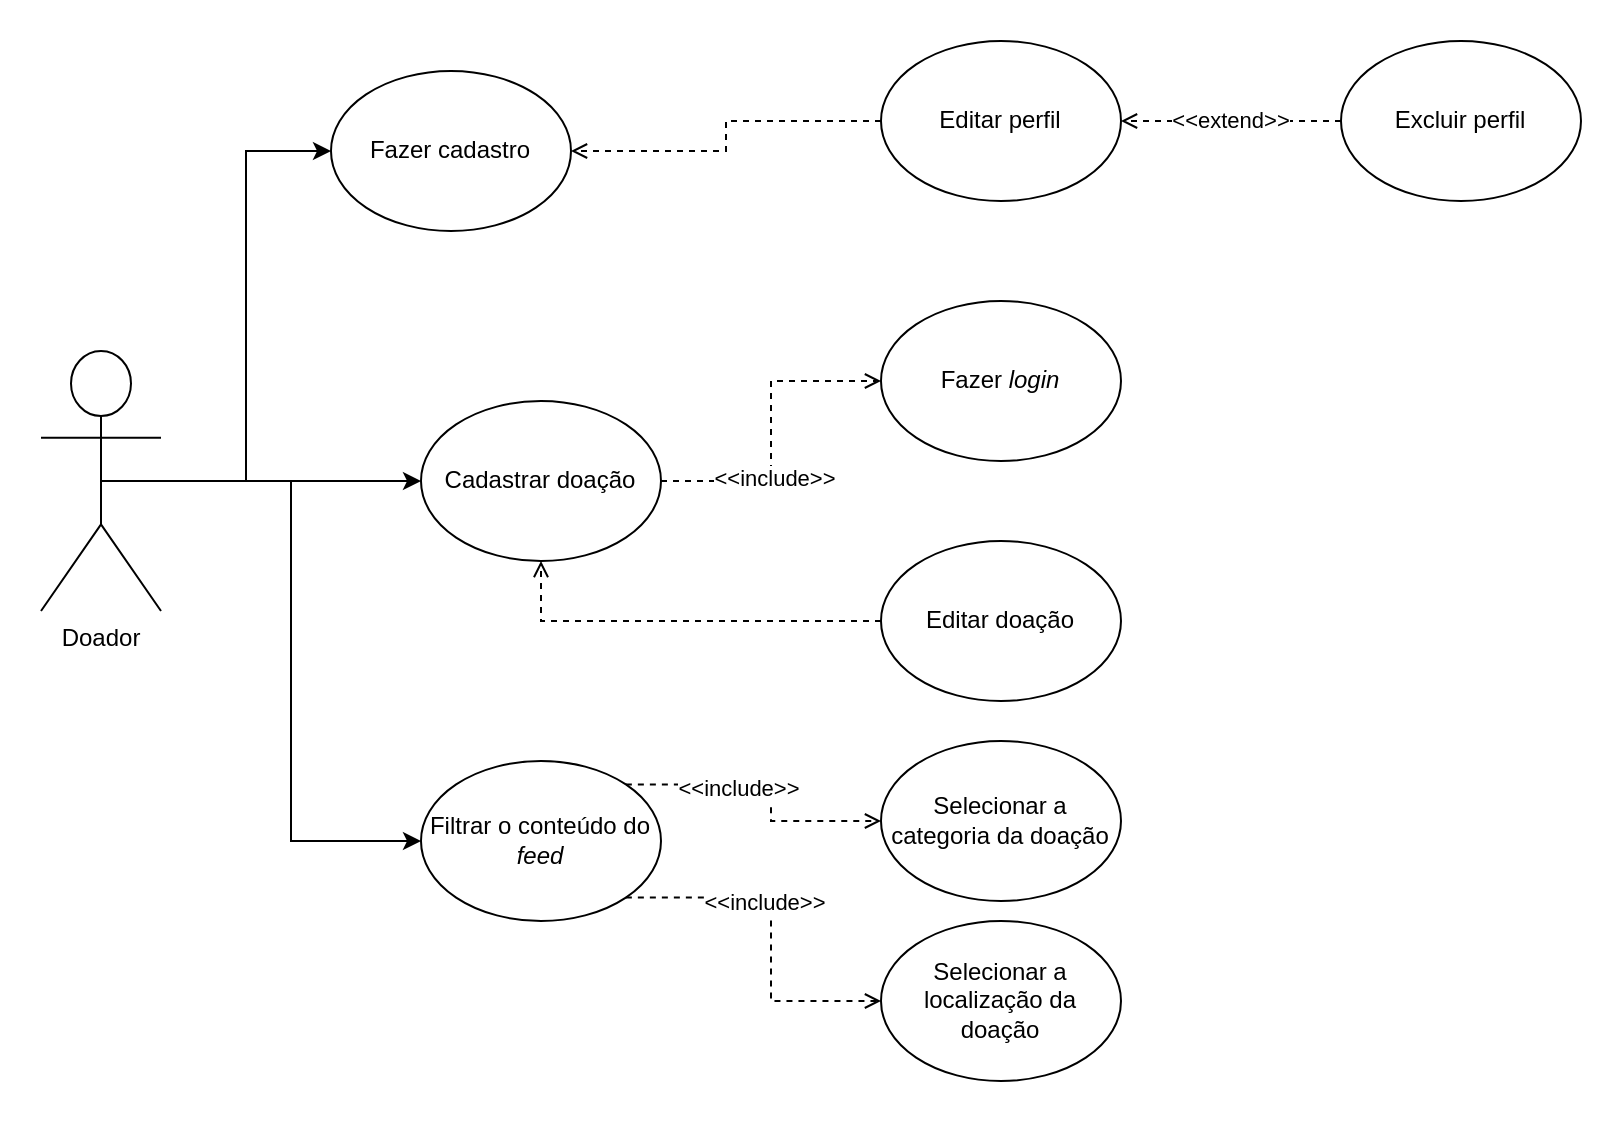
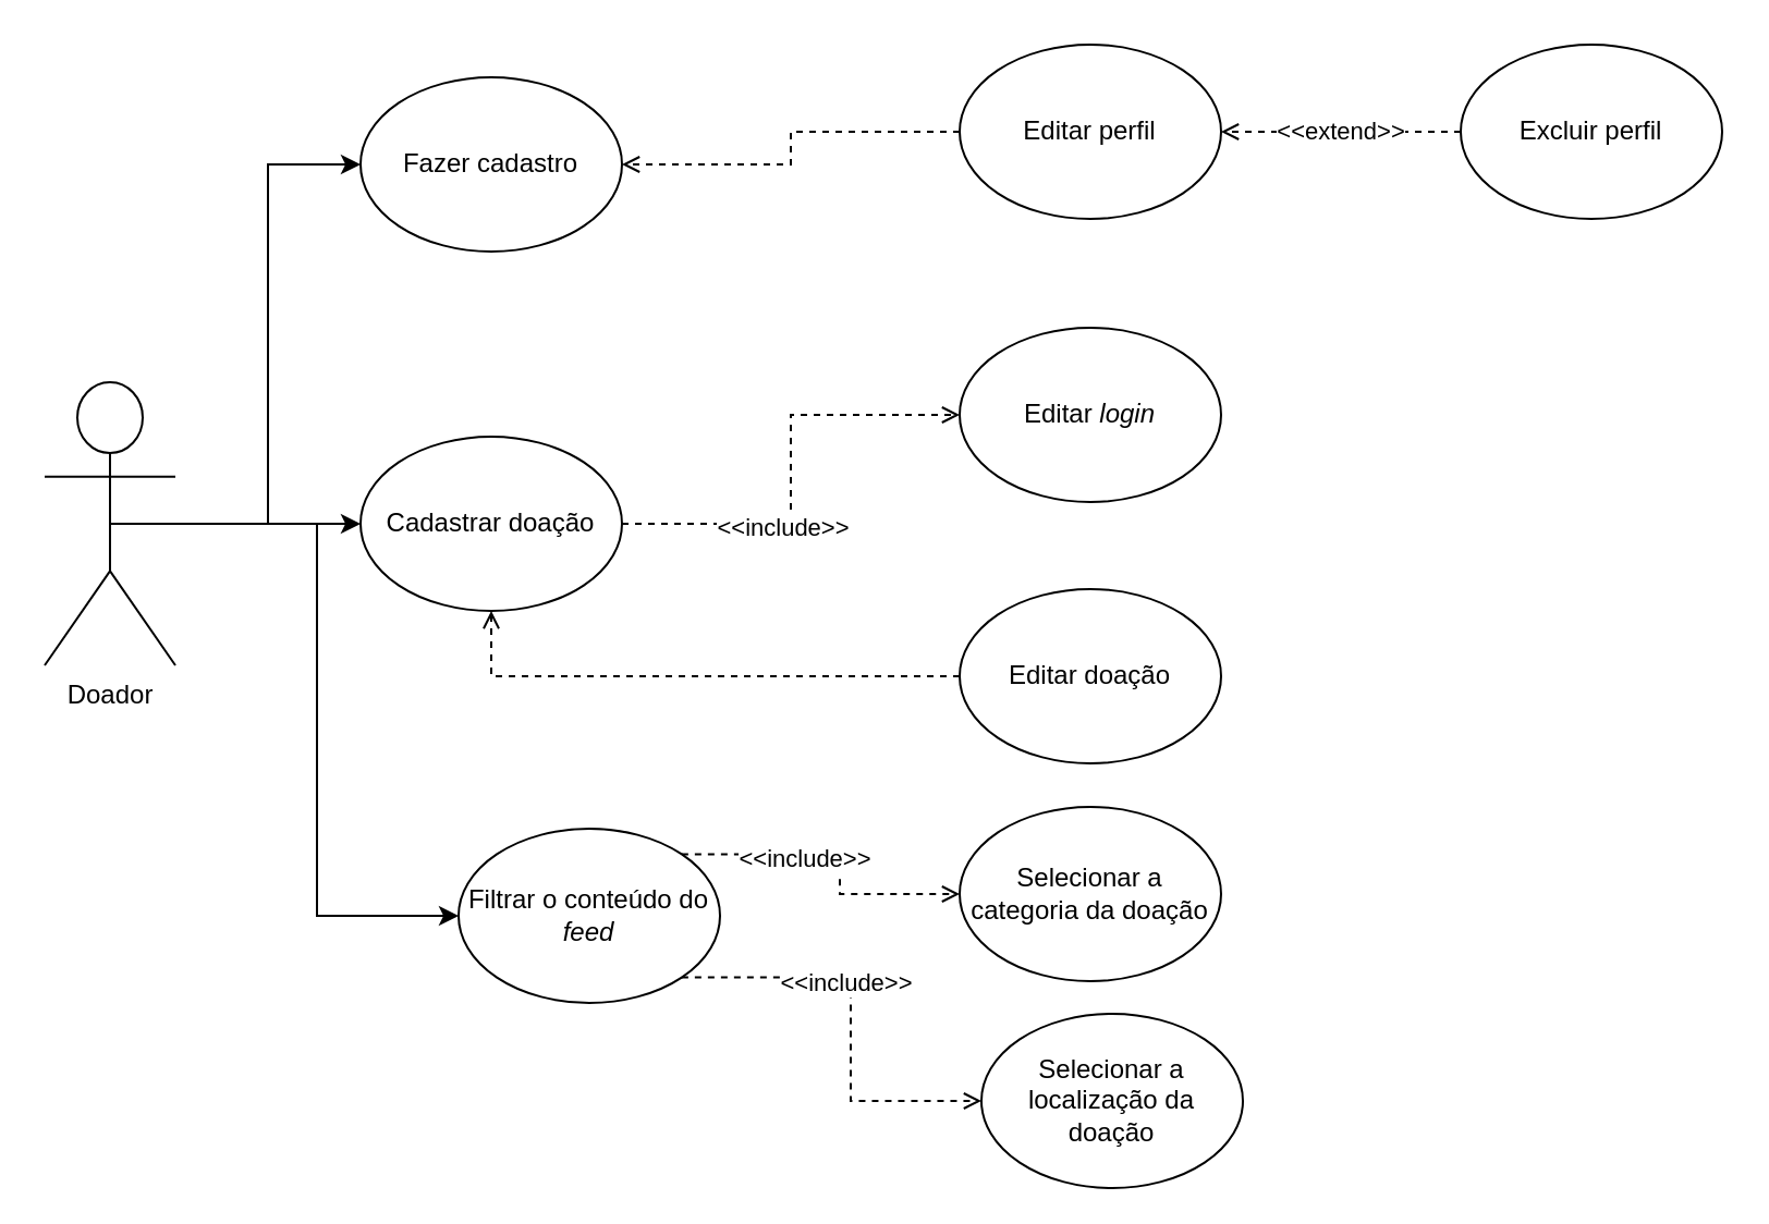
- <mxCell id="7" value="Fazer &lt;i&gt;login&lt;/i&gt;" style="ellipse;whiteSpace=wrap;html=1;" vertex="1" parent="1"><mxGeometry x="440" y="150" width="120" height="80" as="geometry" /></mxCell>
+ <mxCell id="7" value="Editar &lt;i&gt;login&lt;/i&gt;" style="ellipse;whiteSpace=wrap;html=1;" vertex="1" parent="1"><mxGeometry x="440" y="150" width="120" height="80" as="geometry" /></mxCell>
- <mxCell id="10" value="Cadastrar doação" style="ellipse;whiteSpace=wrap;html=1;" vertex="1" parent="1"><mxGeometry x="210" y="200" width="120" height="80" as="geometry" /></mxCell>
+ <mxCell id="10" value="Cadastrar doação" style="ellipse;whiteSpace=wrap;html=1;" vertex="1" parent="1"><mxGeometry x="165" y="200" width="120" height="80" as="geometry" /></mxCell>
- <mxCell id="24" value="Selecionar a localização da doação" style="ellipse;whiteSpace=wrap;html=1;" vertex="1" parent="1"><mxGeometry x="440" y="460" width="120" height="80" as="geometry" /></mxCell>
+ <mxCell id="24" value="Selecionar a localização da doação" style="ellipse;whiteSpace=wrap;html=1;" vertex="1" parent="1"><mxGeometry x="450" y="465" width="120" height="80" as="geometry" /></mxCell>
